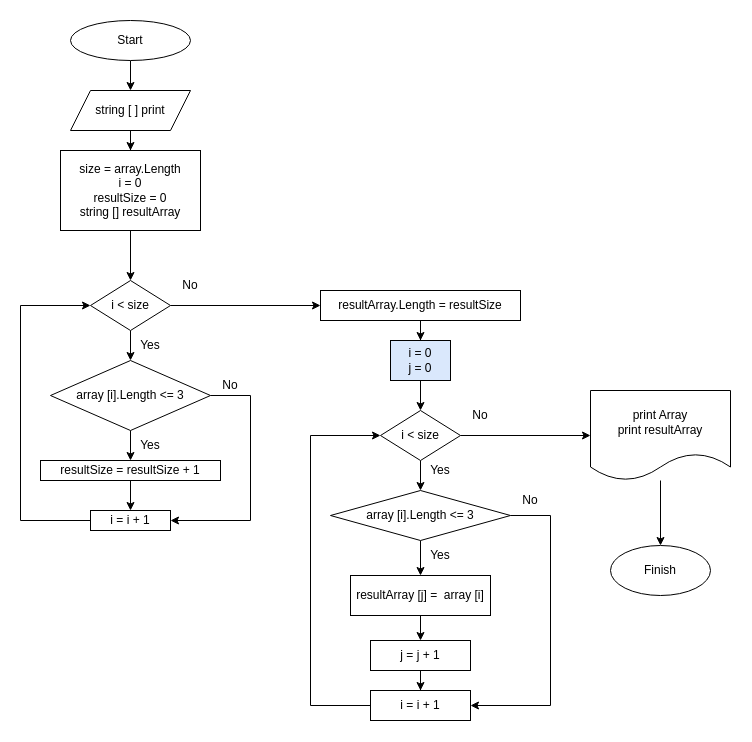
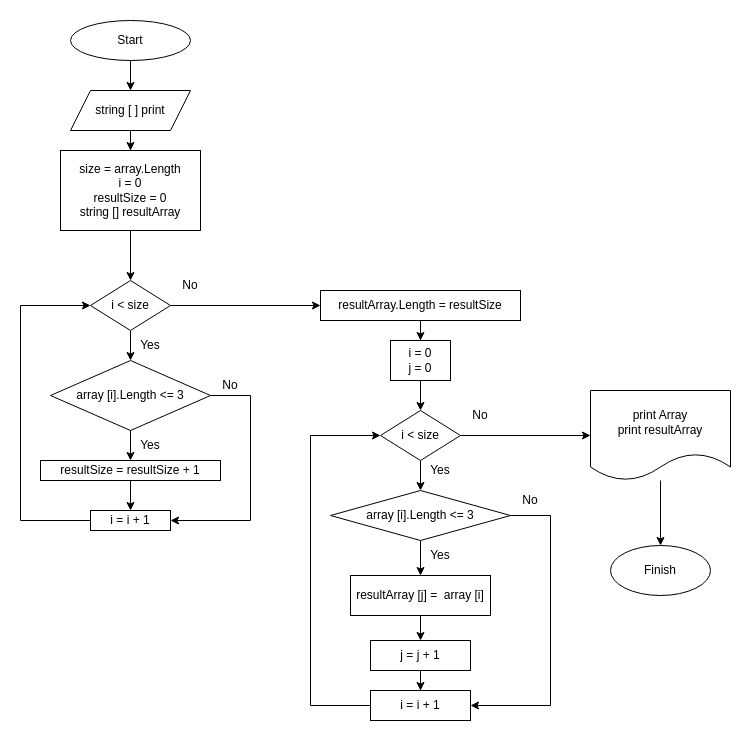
- <mxCell id="33" value="i = 0&lt;br&gt;j = 0" style="rounded=0;whiteSpace=wrap;html=1;fillColor=#dae8fc;" parent="1" vertex="1"><mxGeometry x="390" y="340" width="60" height="40" as="geometry" /></mxCell>
+ <mxCell id="33" value="i = 0&lt;br&gt;j = 0" style="rounded=0;whiteSpace=wrap;html=1;" parent="1" vertex="1"><mxGeometry x="390" y="340" width="60" height="40" as="geometry" /></mxCell>
